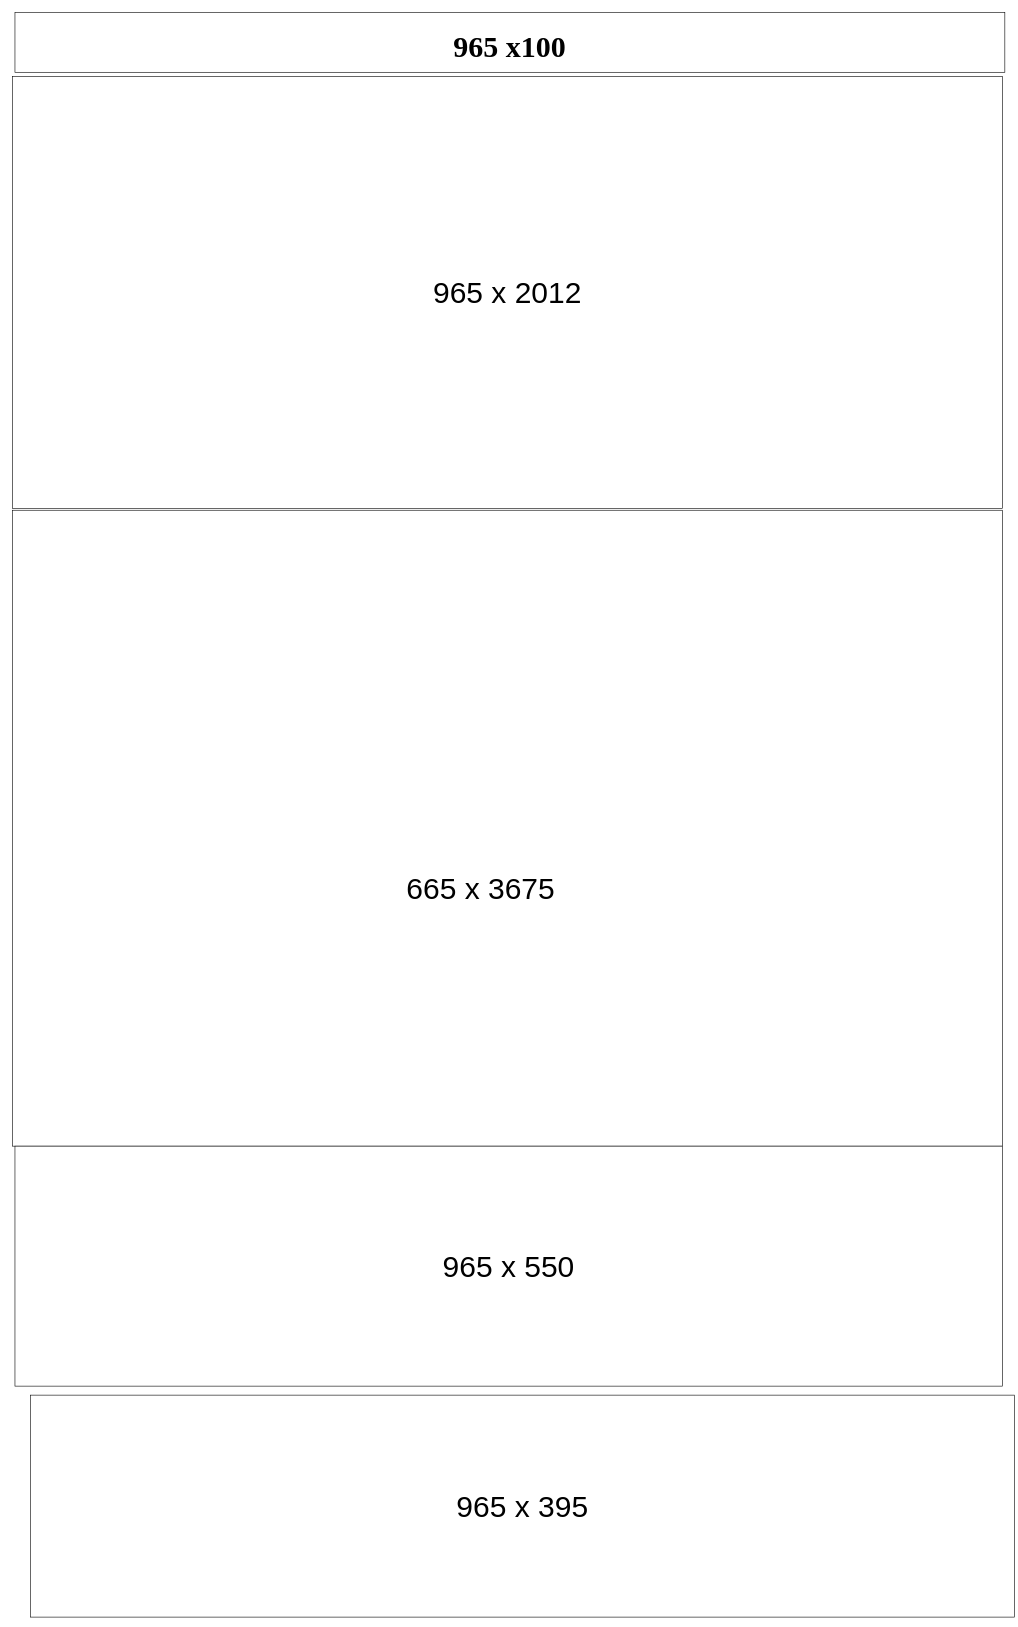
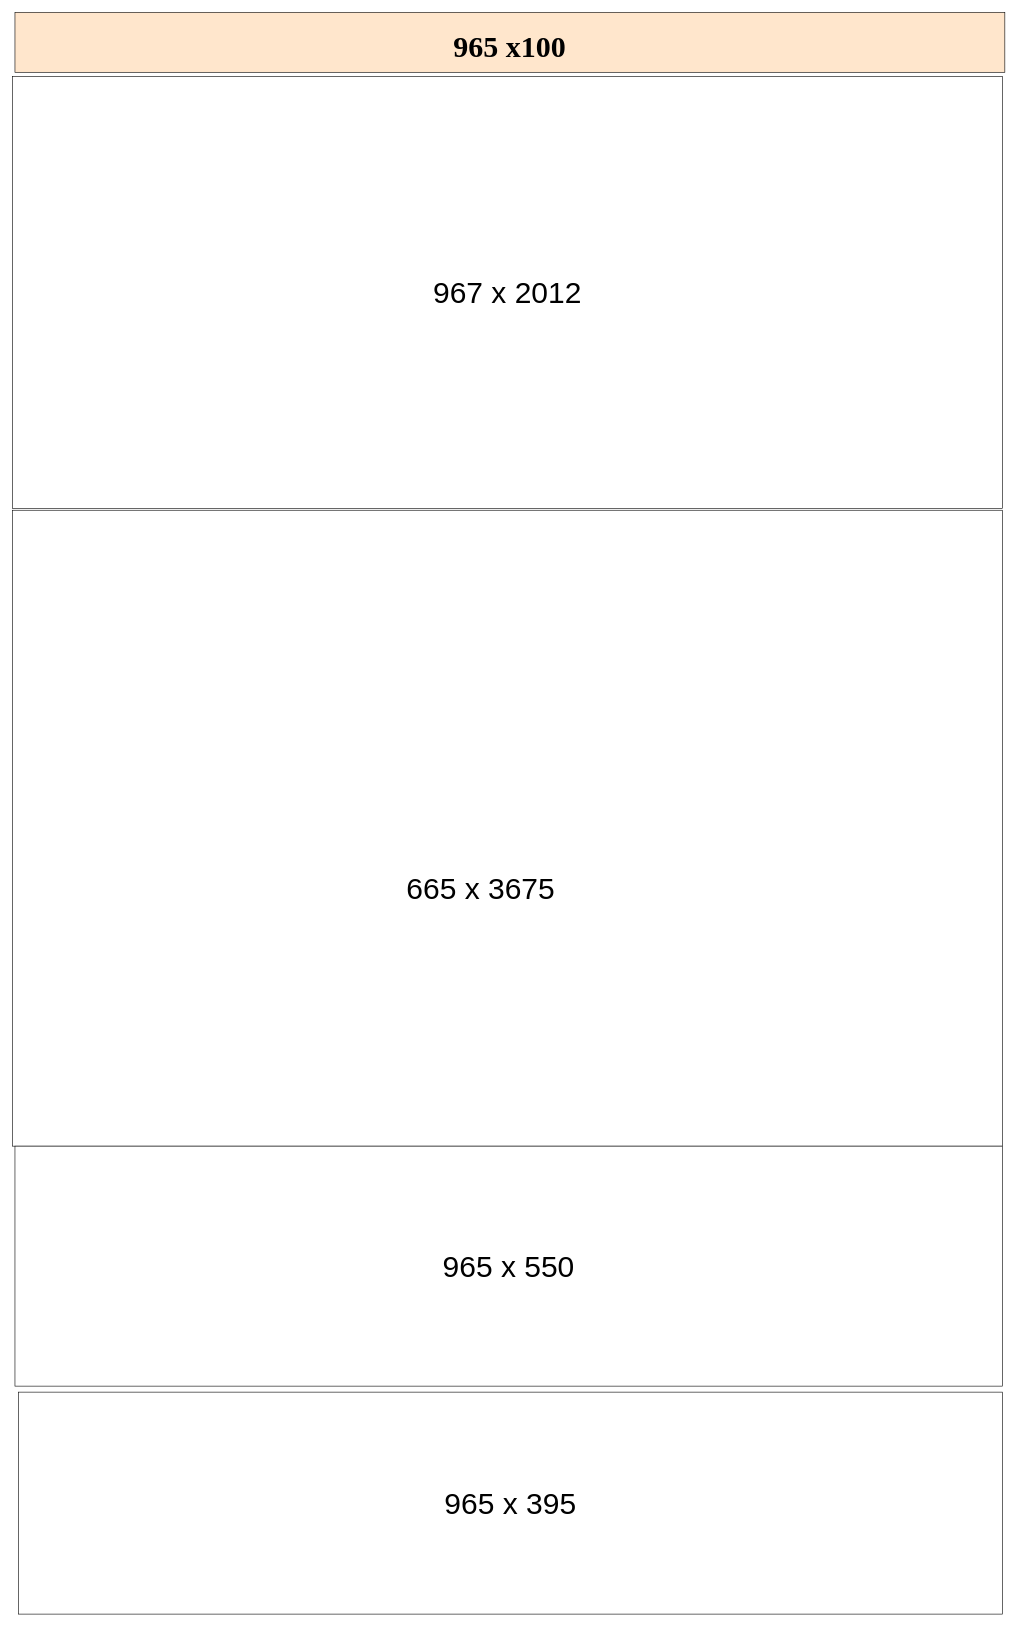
- <mxCell id="2" value="&lt;h4&gt;&lt;/h4&gt;&lt;h2 style=&quot;font-size: 35px&quot;&gt;&lt;/h2&gt;&lt;h3&gt;&lt;font style=&quot;font-size: 50px&quot;&gt;965 x100&lt;/font&gt;&lt;/h3&gt;" style="whiteSpace=wrap;html=1;fontFamily=Times New Roman;" vertex="1" parent="1"><mxGeometry x="24" y="20" width="1650" height="100" as="geometry" /></mxCell>
+ <mxCell id="2" value="&lt;h4&gt;&lt;/h4&gt;&lt;h2 style=&quot;font-size: 35px&quot;&gt;&lt;/h2&gt;&lt;h3&gt;&lt;font style=&quot;font-size: 50px&quot;&gt;965 x100&lt;/font&gt;&lt;/h3&gt;" style="whiteSpace=wrap;html=1;fontFamily=Times New Roman;fillColor=#ffe6cc;" vertex="1" parent="1"><mxGeometry x="24" y="20" width="1650" height="100" as="geometry" /></mxCell>
- <mxCell id="4" value="&lt;font style=&quot;font-size: 50px&quot;&gt;965 x 2012&lt;/font&gt;" style="whiteSpace=wrap;html=1;fontFamily=Helvetica;fontSize=35;" vertex="1" parent="1"><mxGeometry y="127" width="1650" height="720" as="geometry" x="20" /></mxCell>
+ <mxCell id="4" value="&lt;font style=&quot;font-size: 50px&quot;&gt;967 x 2012&lt;/font&gt;" style="whiteSpace=wrap;html=1;fontFamily=Helvetica;fontSize=35;" vertex="1" parent="1"><mxGeometry y="127" width="1650" height="720" as="geometry" x="20" /></mxCell>
- <mxCell id="8" value="965 x 395" style="whiteSpace=wrap;html=1;fontFamily=Helvetica;fontSize=50;" vertex="1" parent="1"><mxGeometry x="50" y="2325" width="1640" height="370" as="geometry" /></mxCell>
+ <mxCell id="8" value="965 x 395" style="whiteSpace=wrap;html=1;fontFamily=Helvetica;fontSize=50;" vertex="1" parent="1"><mxGeometry x="30" y="2320" width="1640" height="370" as="geometry" /></mxCell>
